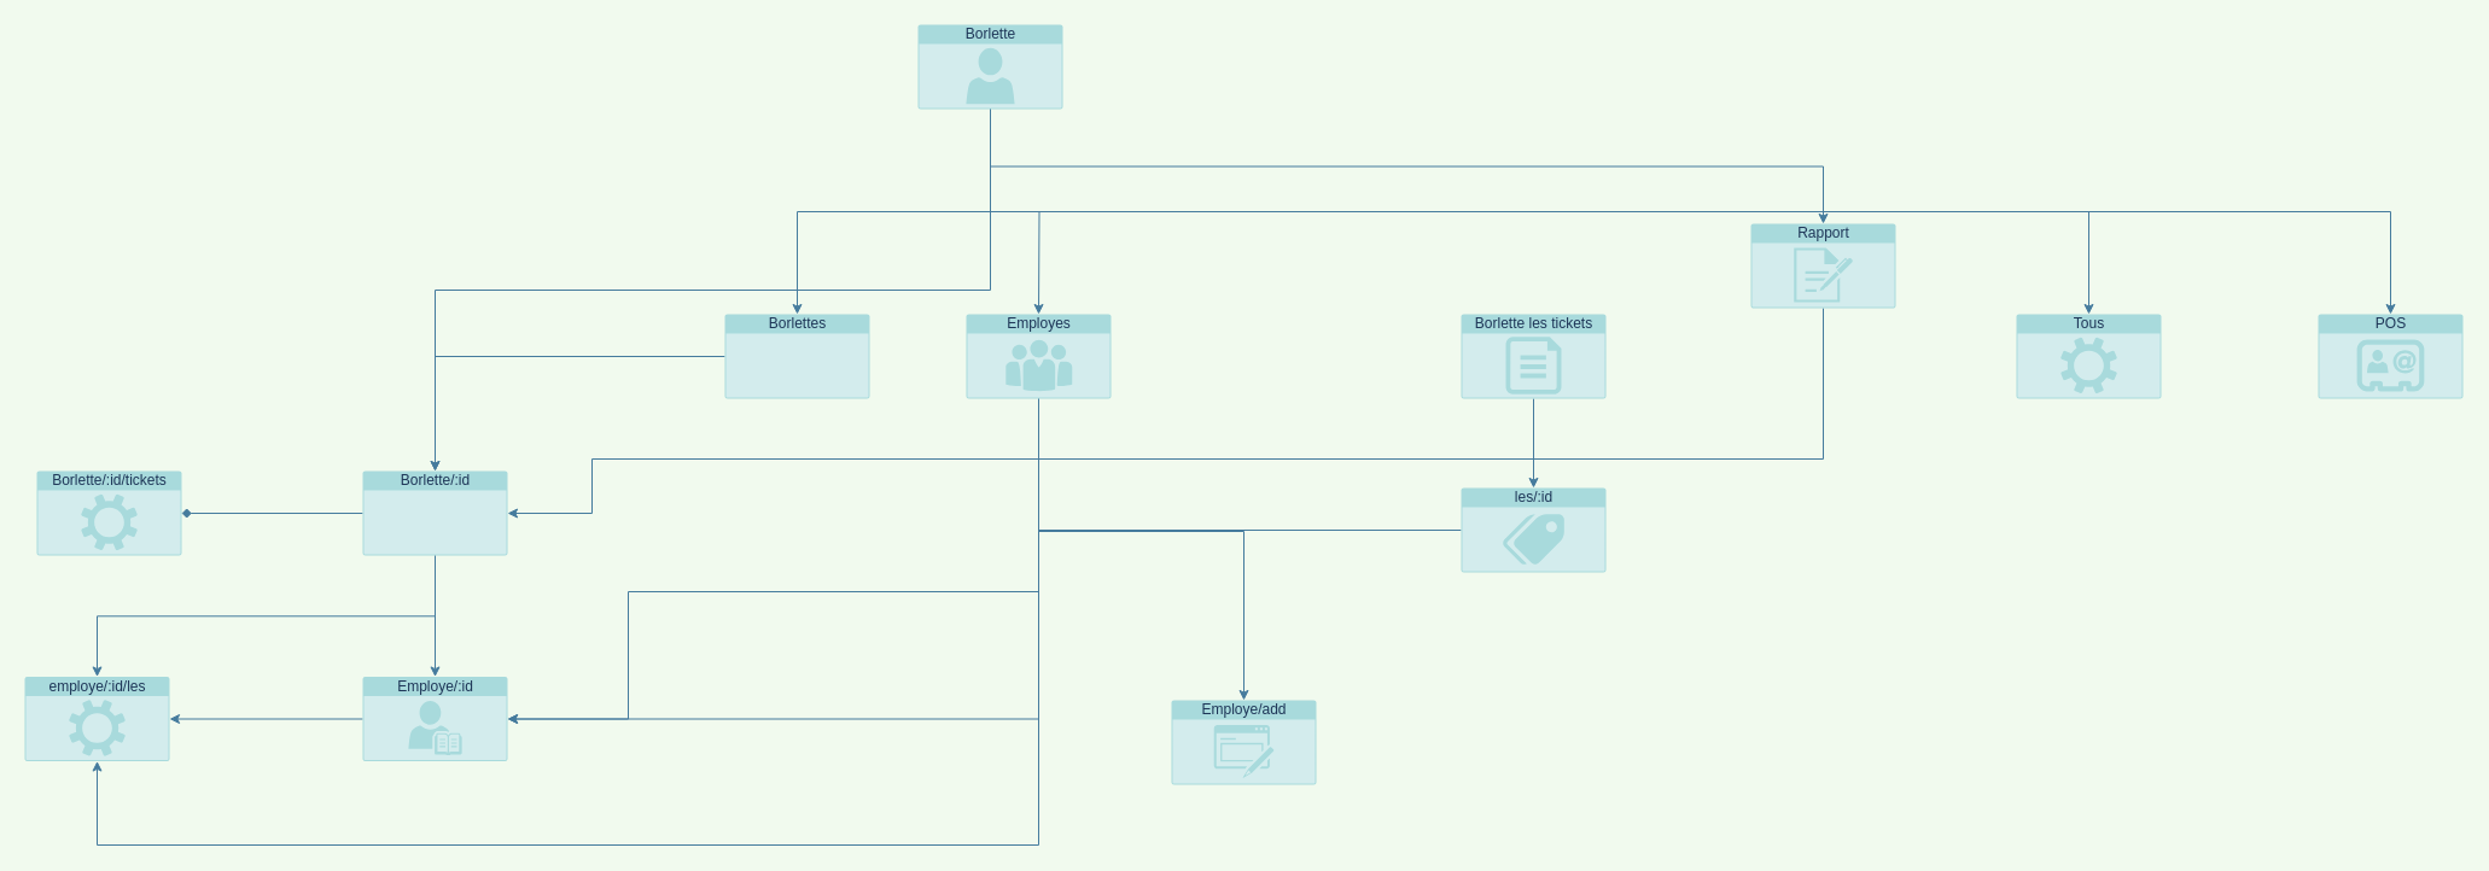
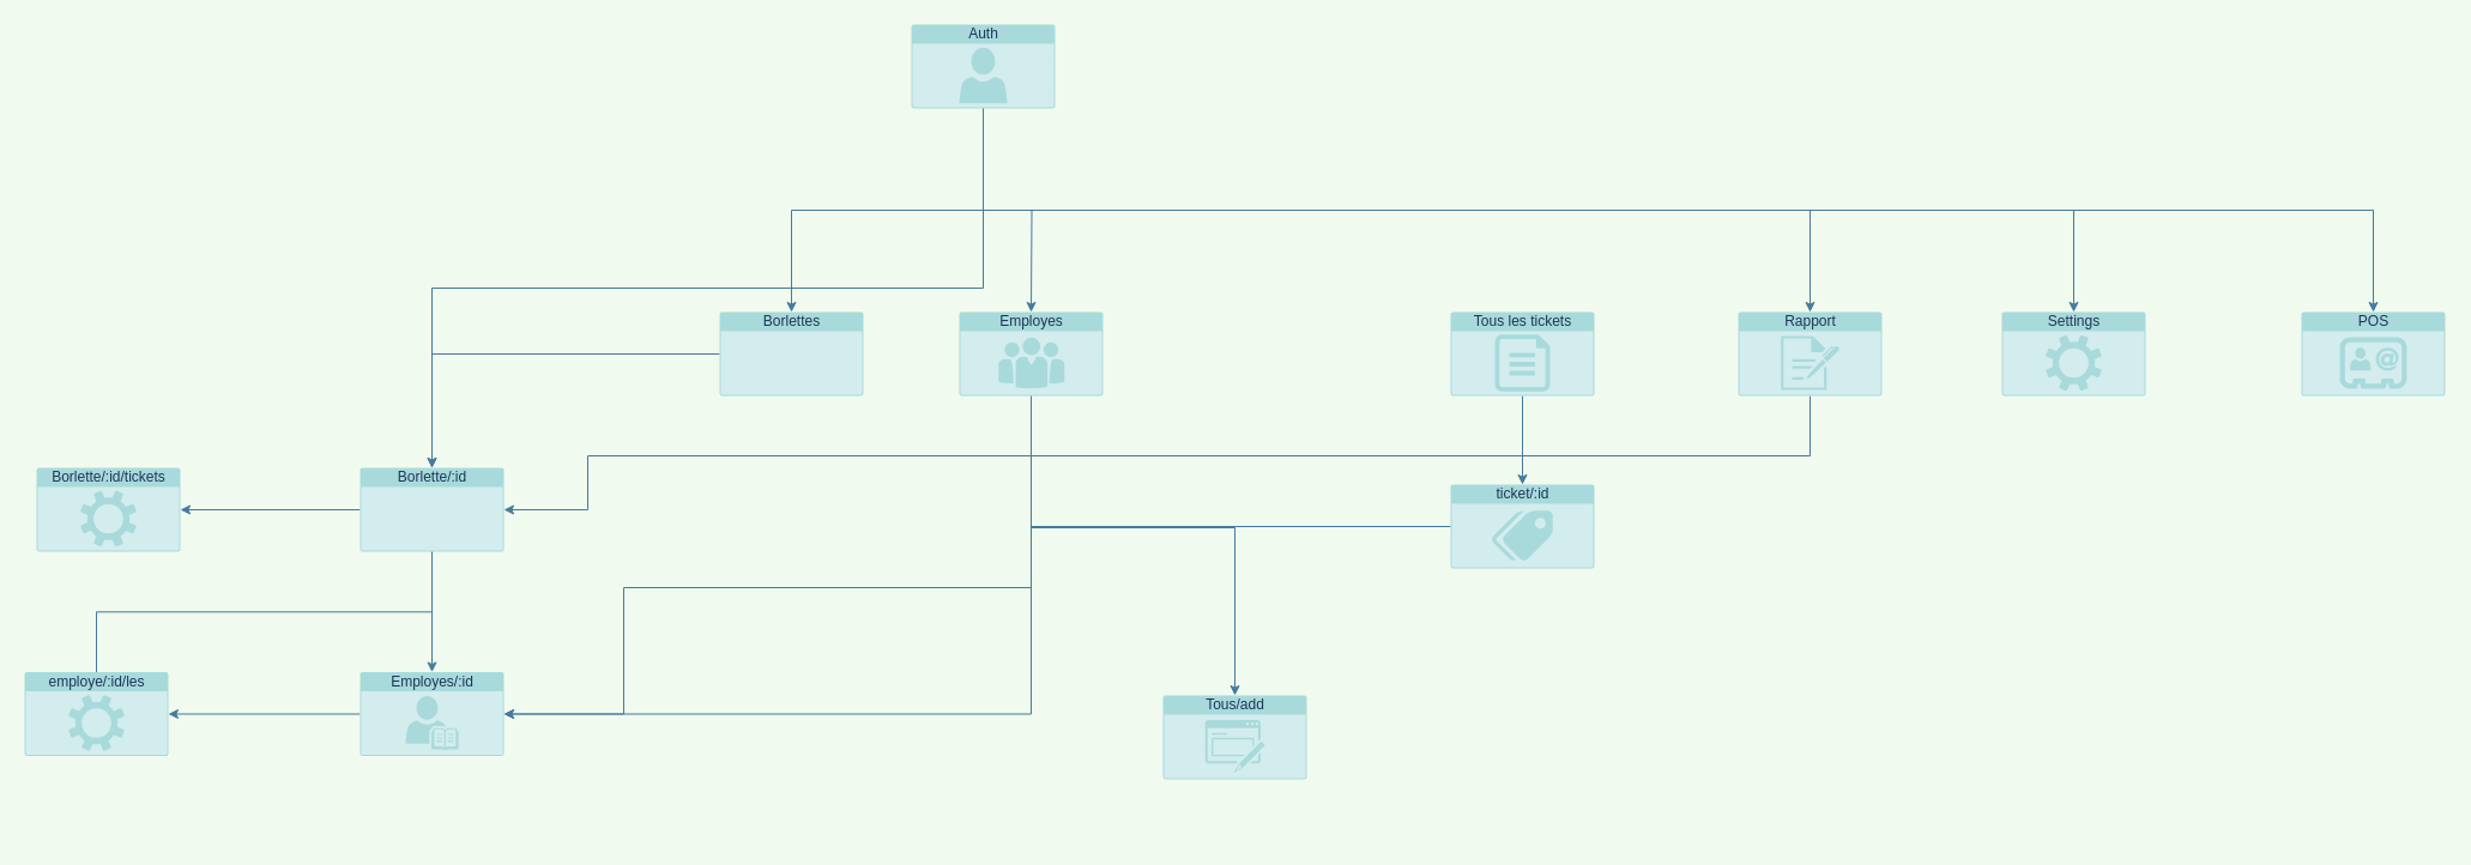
- <mxCell id="14" value="Borlette" style="html=1;strokeColor=none;fillColor=#A8DADC;labelPosition=center;verticalLabelPosition=middle;verticalAlign=top;align=center;fontSize=12;outlineConnect=0;spacingTop=-6;fontColor=#1D3557;shape=mxgraph.sitemap.user;" parent="1" vertex="1"><mxGeometry x="760" y="20" width="120" height="70" as="geometry" /></mxCell>
+ <mxCell id="14" value="Auth" style="html=1;strokeColor=none;fillColor=#A8DADC;labelPosition=center;verticalLabelPosition=middle;verticalAlign=top;align=center;fontSize=12;outlineConnect=0;spacingTop=-6;fontColor=#1D3557;shape=mxgraph.sitemap.user;" parent="1" vertex="1"><mxGeometry x="760" y="20" width="120" height="70" as="geometry" /></mxCell>
- <mxCell id="26" value="Rapport" style="html=1;strokeColor=none;fillColor=#A8DADC;labelPosition=center;verticalLabelPosition=middle;verticalAlign=top;align=center;fontSize=12;outlineConnect=0;spacingTop=-6;fontColor=#1D3557;shape=mxgraph.sitemap.log;" parent="1" vertex="1"><mxGeometry x="1450" y="185" width="120" height="70" as="geometry" /></mxCell>
+ <mxCell id="26" value="Rapport" style="html=1;strokeColor=none;fillColor=#A8DADC;labelPosition=center;verticalLabelPosition=middle;verticalAlign=top;align=center;fontSize=12;outlineConnect=0;spacingTop=-6;fontColor=#1D3557;shape=mxgraph.sitemap.log;" parent="1" vertex="1"><mxGeometry x="1450" y="260" width="120" height="70" as="geometry" /></mxCell>
- <mxCell id="22" value="Borlette les tickets" style="html=1;strokeColor=none;fillColor=#A8DADC;labelPosition=center;verticalLabelPosition=middle;verticalAlign=top;align=center;fontSize=12;outlineConnect=0;spacingTop=-6;fontColor=#1D3557;shape=mxgraph.sitemap.text;" parent="1" vertex="1"><mxGeometry x="1210" y="260" width="120" height="70" as="geometry" /></mxCell>
+ <mxCell id="22" value="Tous les tickets" style="html=1;strokeColor=none;fillColor=#A8DADC;labelPosition=center;verticalLabelPosition=middle;verticalAlign=top;align=center;fontSize=12;outlineConnect=0;spacingTop=-6;fontColor=#1D3557;shape=mxgraph.sitemap.text;" parent="1" vertex="1"><mxGeometry x="1210" y="260" width="120" height="70" as="geometry" /></mxCell>
- <mxCell id="27" value="Tous" style="html=1;strokeColor=none;fillColor=#A8DADC;labelPosition=center;verticalLabelPosition=middle;verticalAlign=top;align=center;fontSize=12;outlineConnect=0;spacingTop=-6;fontColor=#1D3557;shape=mxgraph.sitemap.settings;" parent="1" vertex="1"><mxGeometry x="1670" y="260" width="120" height="70" as="geometry" /></mxCell>
+ <mxCell id="27" value="Settings" style="html=1;strokeColor=none;fillColor=#A8DADC;labelPosition=center;verticalLabelPosition=middle;verticalAlign=top;align=center;fontSize=12;outlineConnect=0;spacingTop=-6;fontColor=#1D3557;shape=mxgraph.sitemap.settings;" parent="1" vertex="1"><mxGeometry x="1670" y="260" width="120" height="70" as="geometry" /></mxCell>
- <mxCell id="24" value="les/:id" style="html=1;strokeColor=none;fillColor=#A8DADC;labelPosition=center;verticalLabelPosition=middle;verticalAlign=top;align=center;fontSize=12;outlineConnect=0;spacingTop=-6;fontColor=#1D3557;shape=mxgraph.sitemap.pricing;" parent="1" vertex="1"><mxGeometry x="1210" y="404" width="120" height="70" as="geometry" /></mxCell>
+ <mxCell id="24" value="ticket/:id" style="html=1;strokeColor=none;fillColor=#A8DADC;labelPosition=center;verticalLabelPosition=middle;verticalAlign=top;align=center;fontSize=12;outlineConnect=0;spacingTop=-6;fontColor=#1D3557;shape=mxgraph.sitemap.pricing;" parent="1" vertex="1"><mxGeometry x="1210" y="404" width="120" height="70" as="geometry" /></mxCell>
- <mxCell id="5" style="edgeStyle=orthogonalEdgeStyle;rounded=0;orthogonalLoop=1;jettySize=auto;html=1;exitX=0;exitY=0.5;exitDx=0;exitDy=0;exitPerimeter=0;entryX=1;entryY=0.5;entryDx=0;entryDy=0;entryPerimeter=0;strokeColor=#457B9D;labelBackgroundColor=#F1FAEE;fontColor=#1D3557;endArrow=diamond;" parent="1" source="7" target="28" edge="1"><mxGeometry relative="1" as="geometry" /></mxCell>
+ <mxCell id="5" style="edgeStyle=orthogonalEdgeStyle;rounded=0;orthogonalLoop=1;jettySize=auto;html=1;exitX=0;exitY=0.5;exitDx=0;exitDy=0;exitPerimeter=0;entryX=1;entryY=0.5;entryDx=0;entryDy=0;entryPerimeter=0;strokeColor=#457B9D;labelBackgroundColor=#F1FAEE;fontColor=#1D3557;" parent="1" source="7" target="28" edge="1"><mxGeometry relative="1" as="geometry" /></mxCell>
- <mxCell id="6" style="edgeStyle=orthogonalEdgeStyle;rounded=0;orthogonalLoop=1;jettySize=auto;html=1;exitX=0.5;exitY=1;exitDx=0;exitDy=0;exitPerimeter=0;entryX=0.5;entryY=0;entryDx=0;entryDy=0;entryPerimeter=0;strokeColor=#457B9D;labelBackgroundColor=#F1FAEE;fontColor=#1D3557;" parent="1" source="7" target="29" edge="1"><mxGeometry relative="1" as="geometry" /></mxCell>
+ <mxCell id="6" style="edgeStyle=orthogonalEdgeStyle;rounded=0;orthogonalLoop=1;jettySize=auto;html=1;exitX=0.5;exitY=1;exitDx=0;exitDy=0;exitPerimeter=0;entryX=0.5;entryY=0;entryDx=0;entryDy=0;entryPerimeter=0;strokeColor=#457B9D;labelBackgroundColor=#F1FAEE;fontColor=#1D3557;endArrow=none;" parent="1" source="7" target="29" edge="1"><mxGeometry relative="1" as="geometry" /></mxCell>
- <mxCell id="20" value="Employe/:id" style="html=1;strokeColor=none;fillColor=#A8DADC;labelPosition=center;verticalLabelPosition=middle;verticalAlign=top;align=center;fontSize=12;outlineConnect=0;spacingTop=-6;fontColor=#1D3557;shape=mxgraph.sitemap.biography;" parent="1" vertex="1"><mxGeometry x="300" y="560.5" width="120" height="70" as="geometry" /></mxCell>
+ <mxCell id="20" value="Employes/:id" style="html=1;strokeColor=none;fillColor=#A8DADC;labelPosition=center;verticalLabelPosition=middle;verticalAlign=top;align=center;fontSize=12;outlineConnect=0;spacingTop=-6;fontColor=#1D3557;shape=mxgraph.sitemap.biography;" parent="1" vertex="1"><mxGeometry x="300" y="560.5" width="120" height="70" as="geometry" /></mxCell>
- <mxCell id="31" value="Employe/add" style="html=1;strokeColor=none;fillColor=#A8DADC;labelPosition=center;verticalLabelPosition=middle;verticalAlign=top;align=center;fontSize=12;outlineConnect=0;spacingTop=-6;fontColor=#1D3557;shape=mxgraph.sitemap.form;" parent="1" vertex="1"><mxGeometry x="970" y="580" width="120" height="70" as="geometry" /></mxCell>
+ <mxCell id="31" value="Tous/add" style="html=1;strokeColor=none;fillColor=#A8DADC;labelPosition=center;verticalLabelPosition=middle;verticalAlign=top;align=center;fontSize=12;outlineConnect=0;spacingTop=-6;fontColor=#1D3557;shape=mxgraph.sitemap.form;" parent="1" vertex="1"><mxGeometry x="970" y="580" width="120" height="70" as="geometry" /></mxCell>
- <mxCell id="16" style="edgeStyle=orthogonalEdgeStyle;rounded=0;orthogonalLoop=1;jettySize=auto;html=1;exitX=0.5;exitY=1;exitDx=0;exitDy=0;exitPerimeter=0;entryX=0.5;entryY=1;entryDx=0;entryDy=0;entryPerimeter=0;strokeColor=#457B9D;labelBackgroundColor=#F1FAEE;fontColor=#1D3557;" parent="1" source="18" target="29" edge="1"><mxGeometry relative="1" as="geometry"><Array as="points"><mxPoint x="860" y="700" /><mxPoint x="80" y="700" /></Array></mxGeometry></mxCell>
